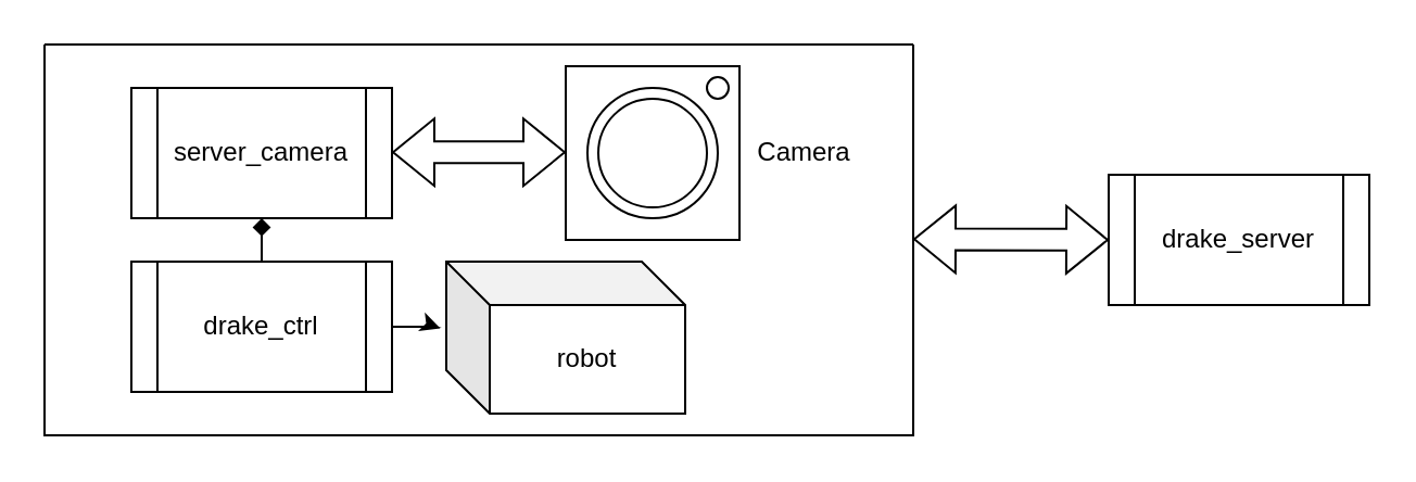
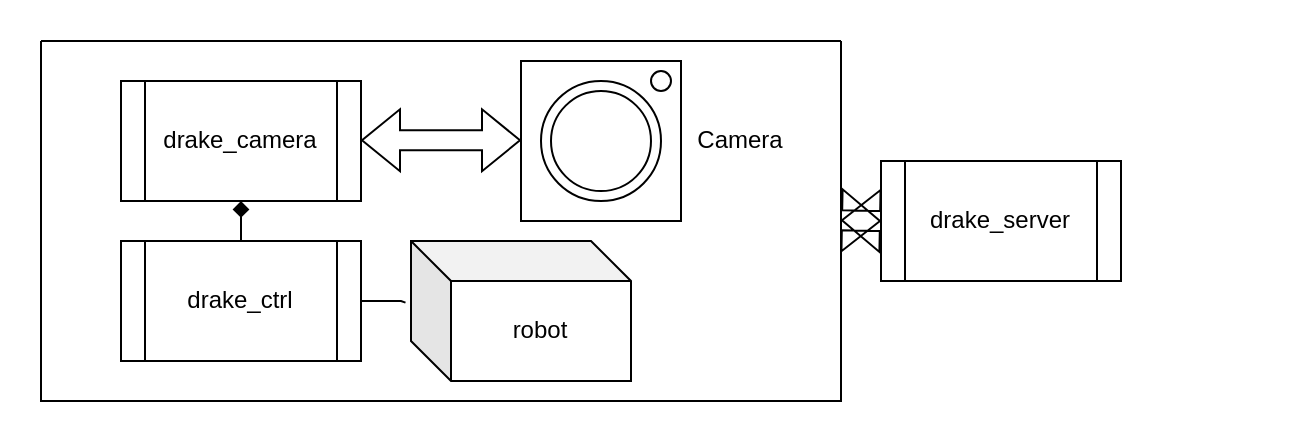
- <mxCell id="3" value="server_camera" style="shape=process;whiteSpace=wrap;html=1;backgroundOutline=1;" parent="2" vertex="1"><mxGeometry x="40" y="20" width="120" height="60" as="geometry" /></mxCell>
+ <mxCell id="3" value="drake_camera" style="shape=process;whiteSpace=wrap;html=1;backgroundOutline=1;" parent="2" vertex="1"><mxGeometry x="40" y="20" width="120" height="60" as="geometry" /></mxCell>
- <mxCell id="14" value="drake_server" style="shape=process;whiteSpace=wrap;html=1;backgroundOutline=1;" parent="1" vertex="1"><mxGeometry x="510" y="80" width="120" height="60" as="geometry" /></mxCell>
+ <mxCell id="14" value="drake_server" style="shape=process;whiteSpace=wrap;html=1;backgroundOutline=1;" parent="1" vertex="1"><mxGeometry x="440" y="80" width="120" height="60" as="geometry" /></mxCell>
- <mxCell id="13" style="edgeStyle=orthogonalEdgeStyle;rounded=0;orthogonalLoop=1;jettySize=auto;html=1;entryX=-0.025;entryY=0.44;entryDx=0;entryDy=0;entryPerimeter=0;" parent="2" source="5" target="12" edge="1"><mxGeometry relative="1" as="geometry" /></mxCell>
+ <mxCell id="13" style="edgeStyle=orthogonalEdgeStyle;rounded=0;orthogonalLoop=1;jettySize=auto;html=1;entryX=-0.025;entryY=0.44;entryDx=0;entryDy=0;entryPerimeter=0;endArrow=none;" parent="2" source="5" target="12" edge="1"><mxGeometry relative="1" as="geometry" /></mxCell>
